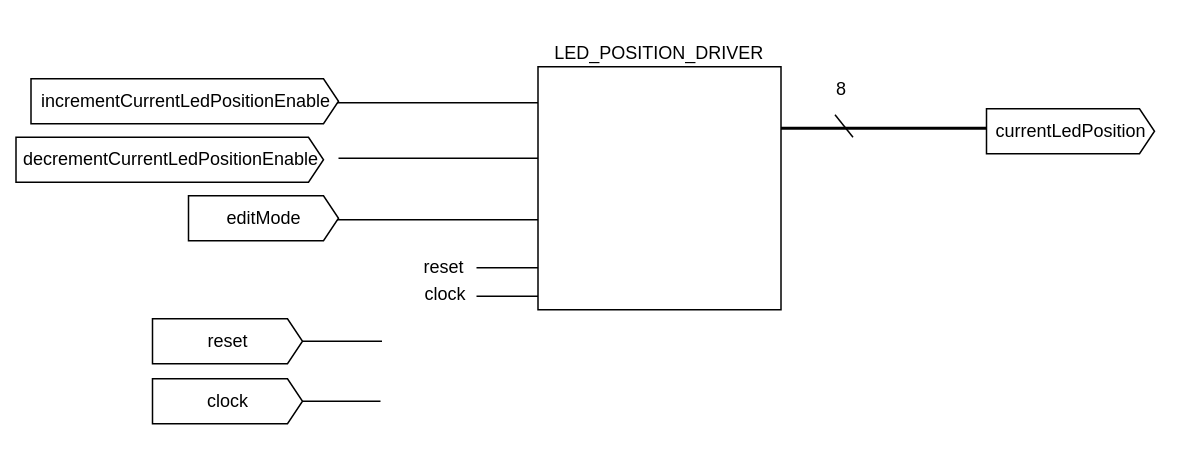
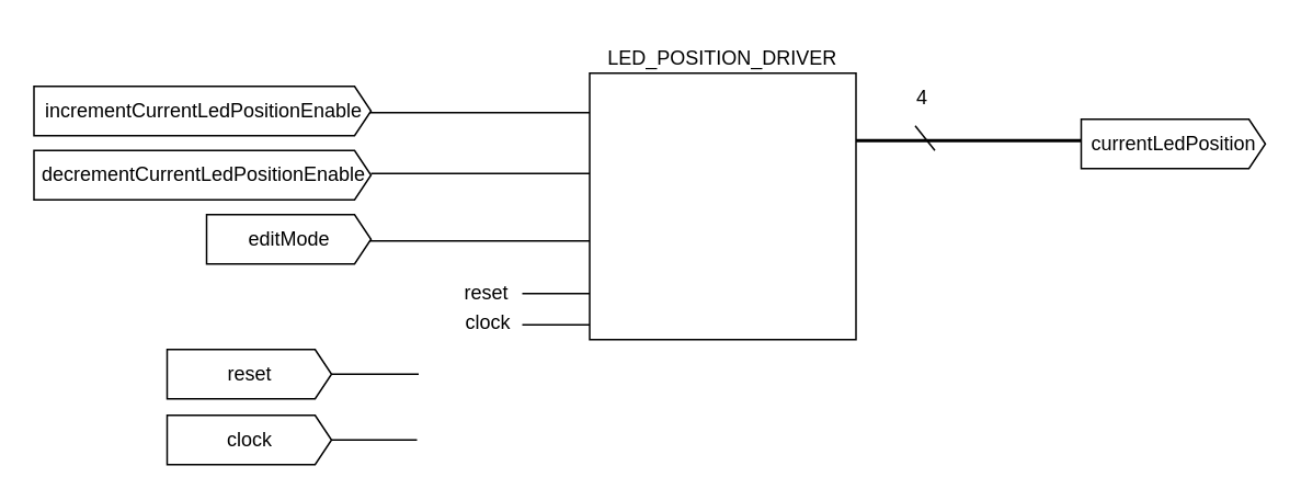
- <mxCell id="4" value="8" style="text;html=1;align=center;verticalAlign=middle;resizable=0;points=[];autosize=1;strokeColor=none;fillColor=none;" vertex="1" parent="1"><mxGeometry x="547" y="45" width="26" height="27" as="geometry" /></mxCell>
+ <mxCell id="4" value="4" style="text;html=1;align=center;verticalAlign=middle;resizable=0;points=[];autosize=1;strokeColor=none;fillColor=none;" vertex="1" parent="1"><mxGeometry x="547" y="45" width="26" height="27" as="geometry" /></mxCell>
- <mxCell id="20" value="decrementCurrentLedPositionEnable" style="html=1;shadow=0;dashed=0;align=center;verticalAlign=middle;shape=mxgraph.arrows2.arrow;dy=0;dx=10;notch=0;" vertex="1" parent="1"><mxGeometry x="10" y="91" width="205" height="30" as="geometry" /></mxCell>
+ <mxCell id="20" value="decrementCurrentLedPositionEnable" style="html=1;shadow=0;dashed=0;align=center;verticalAlign=middle;shape=mxgraph.arrows2.arrow;dy=0;dx=10;notch=0;" vertex="1" parent="1"><mxGeometry x="20" y="91" width="205" height="30" as="geometry" /></mxCell>
